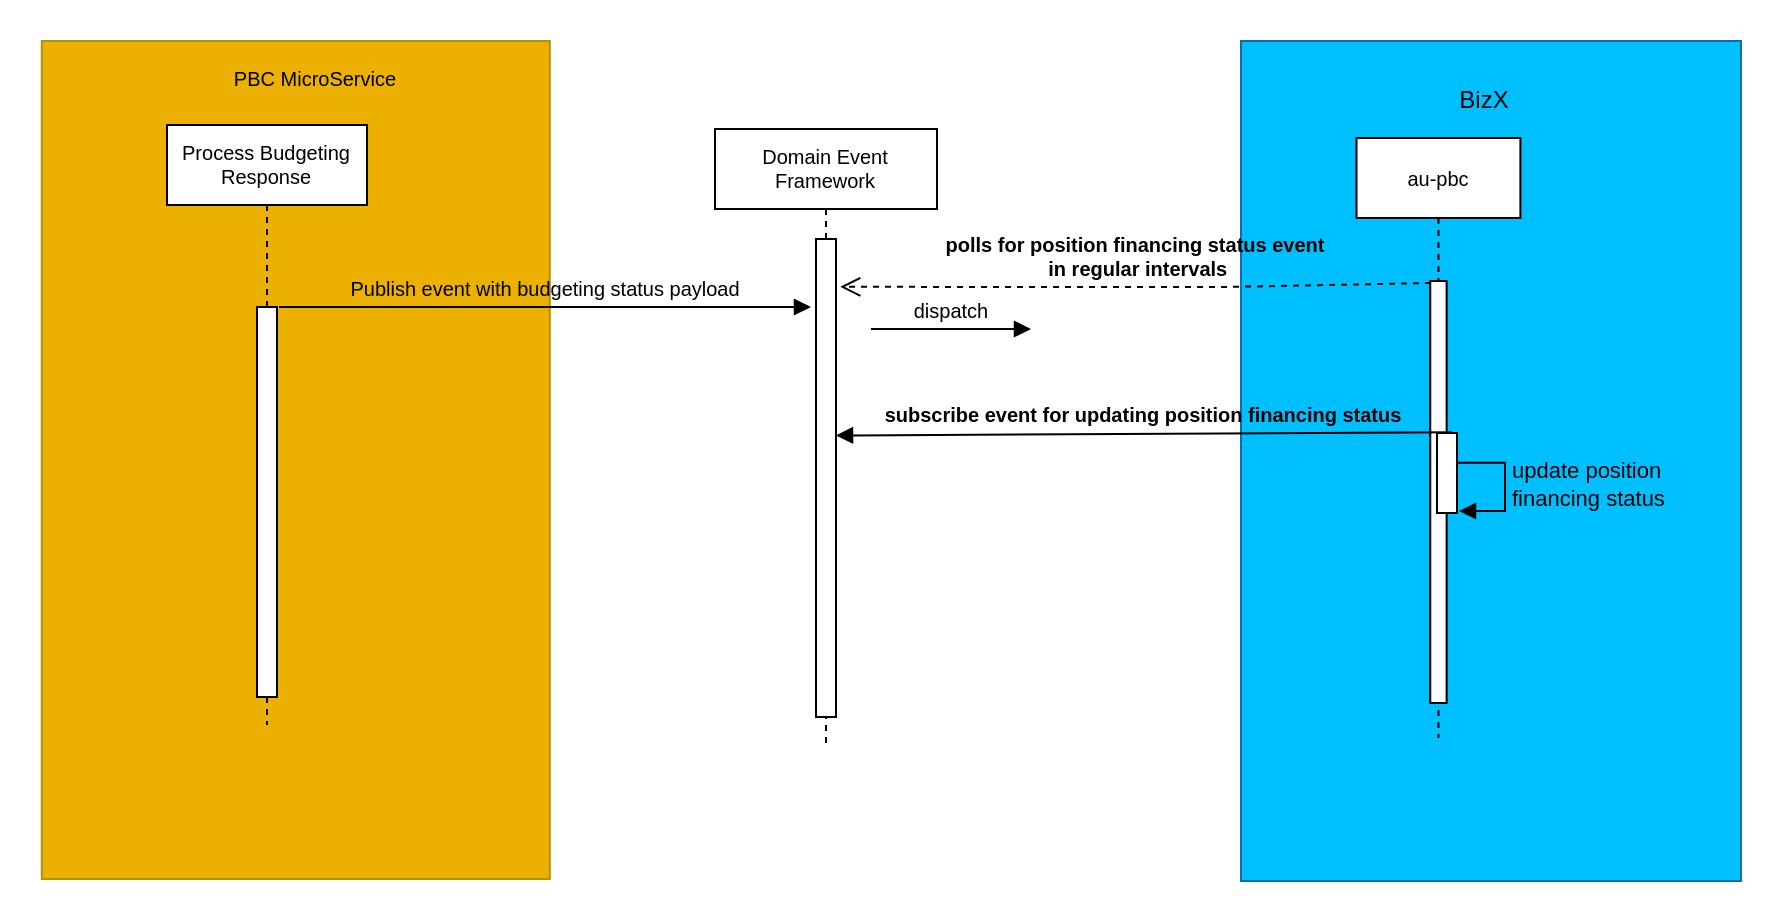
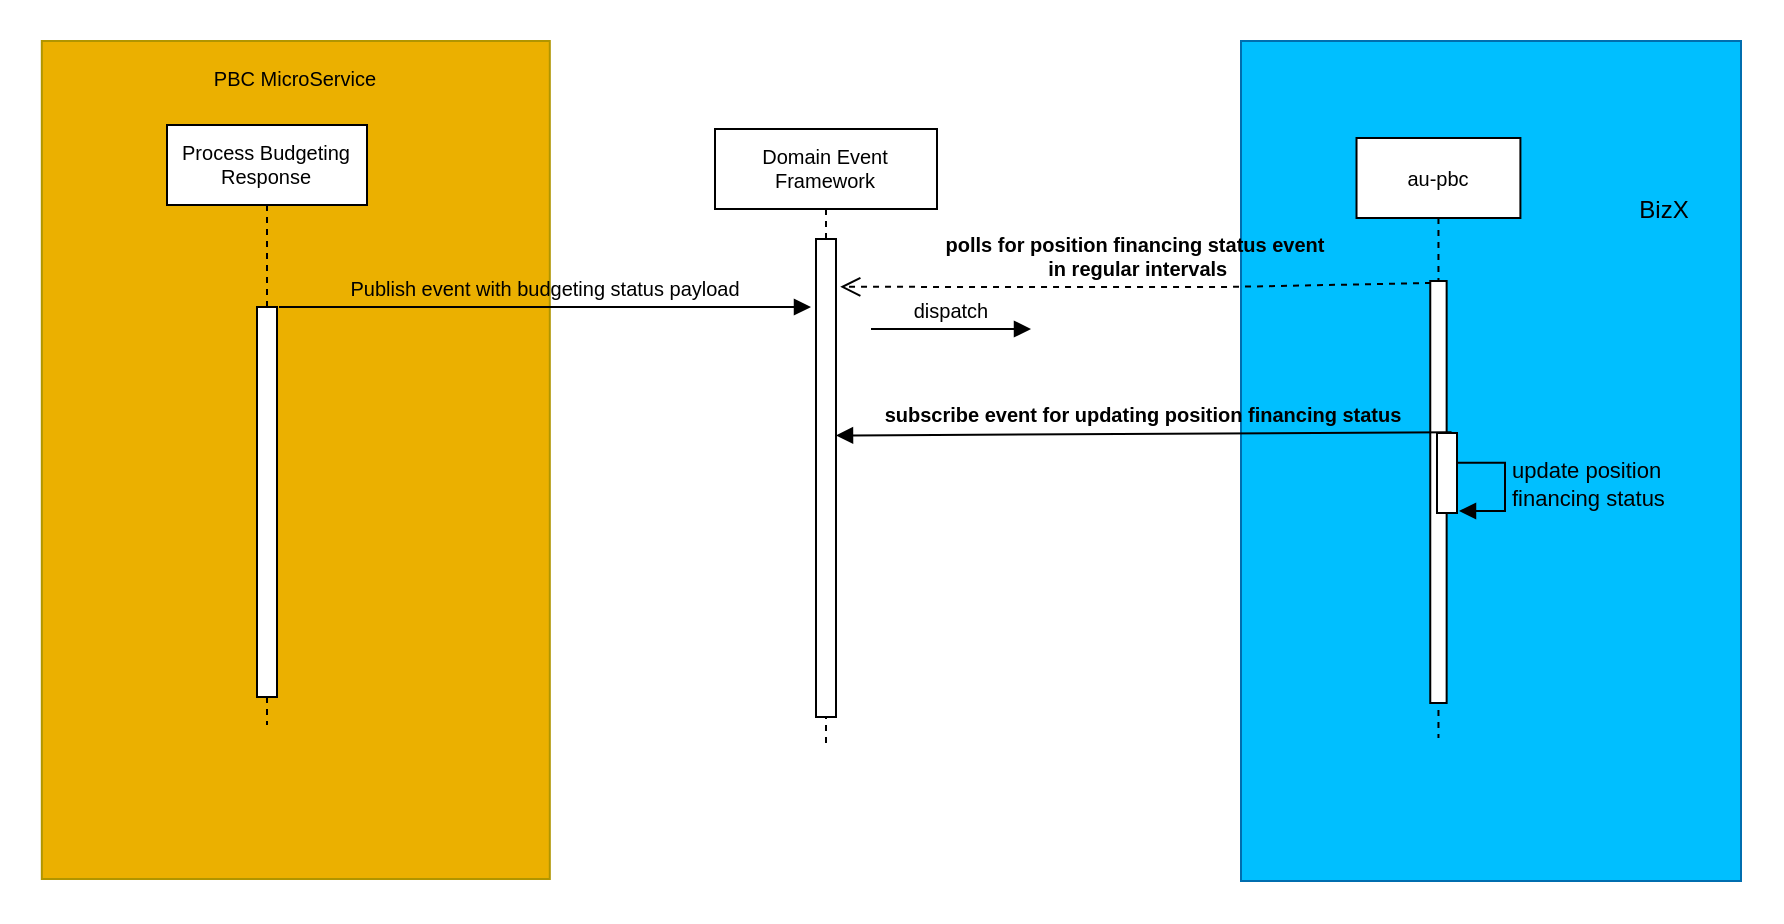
- <mxCell id="3" value="&lt;font style=&quot;font-size: 10px;&quot;&gt;PBC MicroService&lt;/font&gt;" style="text;html=1;strokeColor=none;fillColor=none;align=center;verticalAlign=middle;whiteSpace=wrap;rounded=0;container=0;" parent="1" vertex="1"><mxGeometry x="63.89" y="24" width="187.011" height="30" as="geometry" /></mxCell>
+ <mxCell id="3" value="&lt;font style=&quot;font-size: 10px;&quot;&gt;PBC MicroService&lt;/font&gt;" style="text;html=1;strokeColor=none;fillColor=none;align=center;verticalAlign=middle;whiteSpace=wrap;rounded=0;container=0;" parent="1" vertex="1"><mxGeometry x="53.89" y="24" width="187.011" height="30" as="geometry" /></mxCell>
- <mxCell id="10" value="BizX" style="text;html=1;strokeColor=none;fillColor=none;align=center;verticalAlign=middle;whiteSpace=wrap;rounded=0;container=0;" parent="1" vertex="1"><mxGeometry x="722.833" y="33" width="38.485" height="34" as="geometry" /></mxCell>
+ <mxCell id="10" value="BizX" style="text;html=1;strokeColor=none;fillColor=none;align=center;verticalAlign=middle;whiteSpace=wrap;rounded=0;container=0;" parent="1" vertex="1"><mxGeometry x="812.833" y="88" width="38.485" height="34" as="geometry" /></mxCell>
